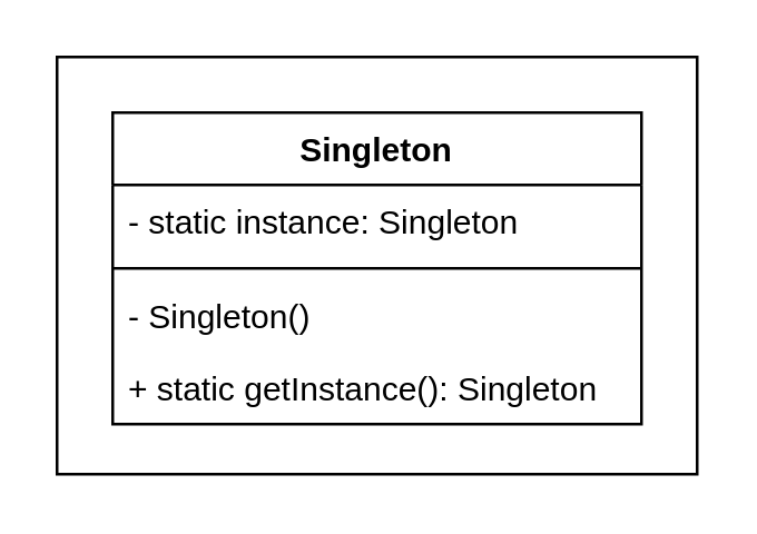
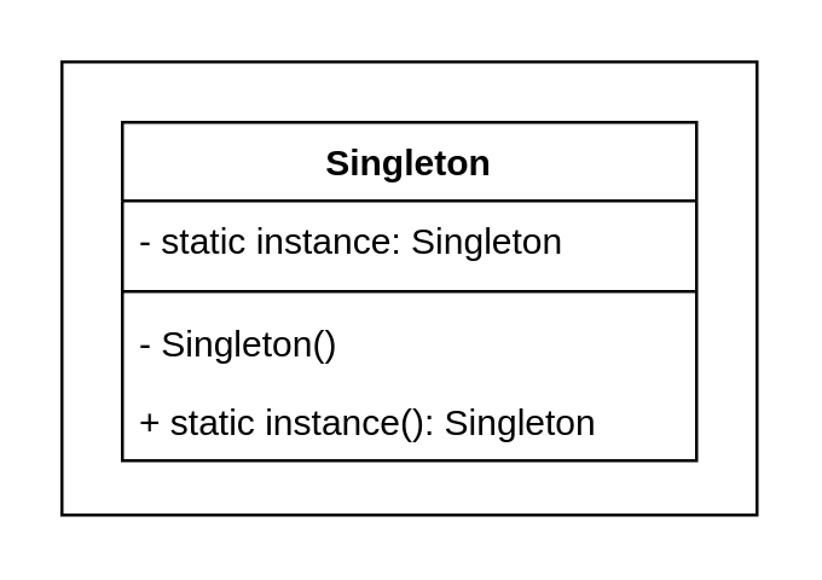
- <mxCell id="7" value="+ static getInstance(): Singleton" style="text;strokeColor=none;fillColor=none;align=left;verticalAlign=top;spacingLeft=4;spacingRight=4;overflow=hidden;rotatable=0;points=[[0,0.5],[1,0.5]];portConstraint=eastwest;" vertex="1" parent="3"><mxGeometry y="86" width="190" height="26" as="geometry" /></mxCell>
+ <mxCell id="7" value="+ static instance(): Singleton" style="text;strokeColor=none;fillColor=none;align=left;verticalAlign=top;spacingLeft=4;spacingRight=4;overflow=hidden;rotatable=0;points=[[0,0.5],[1,0.5]];portConstraint=eastwest;" vertex="1" parent="3"><mxGeometry y="86" width="190" height="26" as="geometry" /></mxCell>
